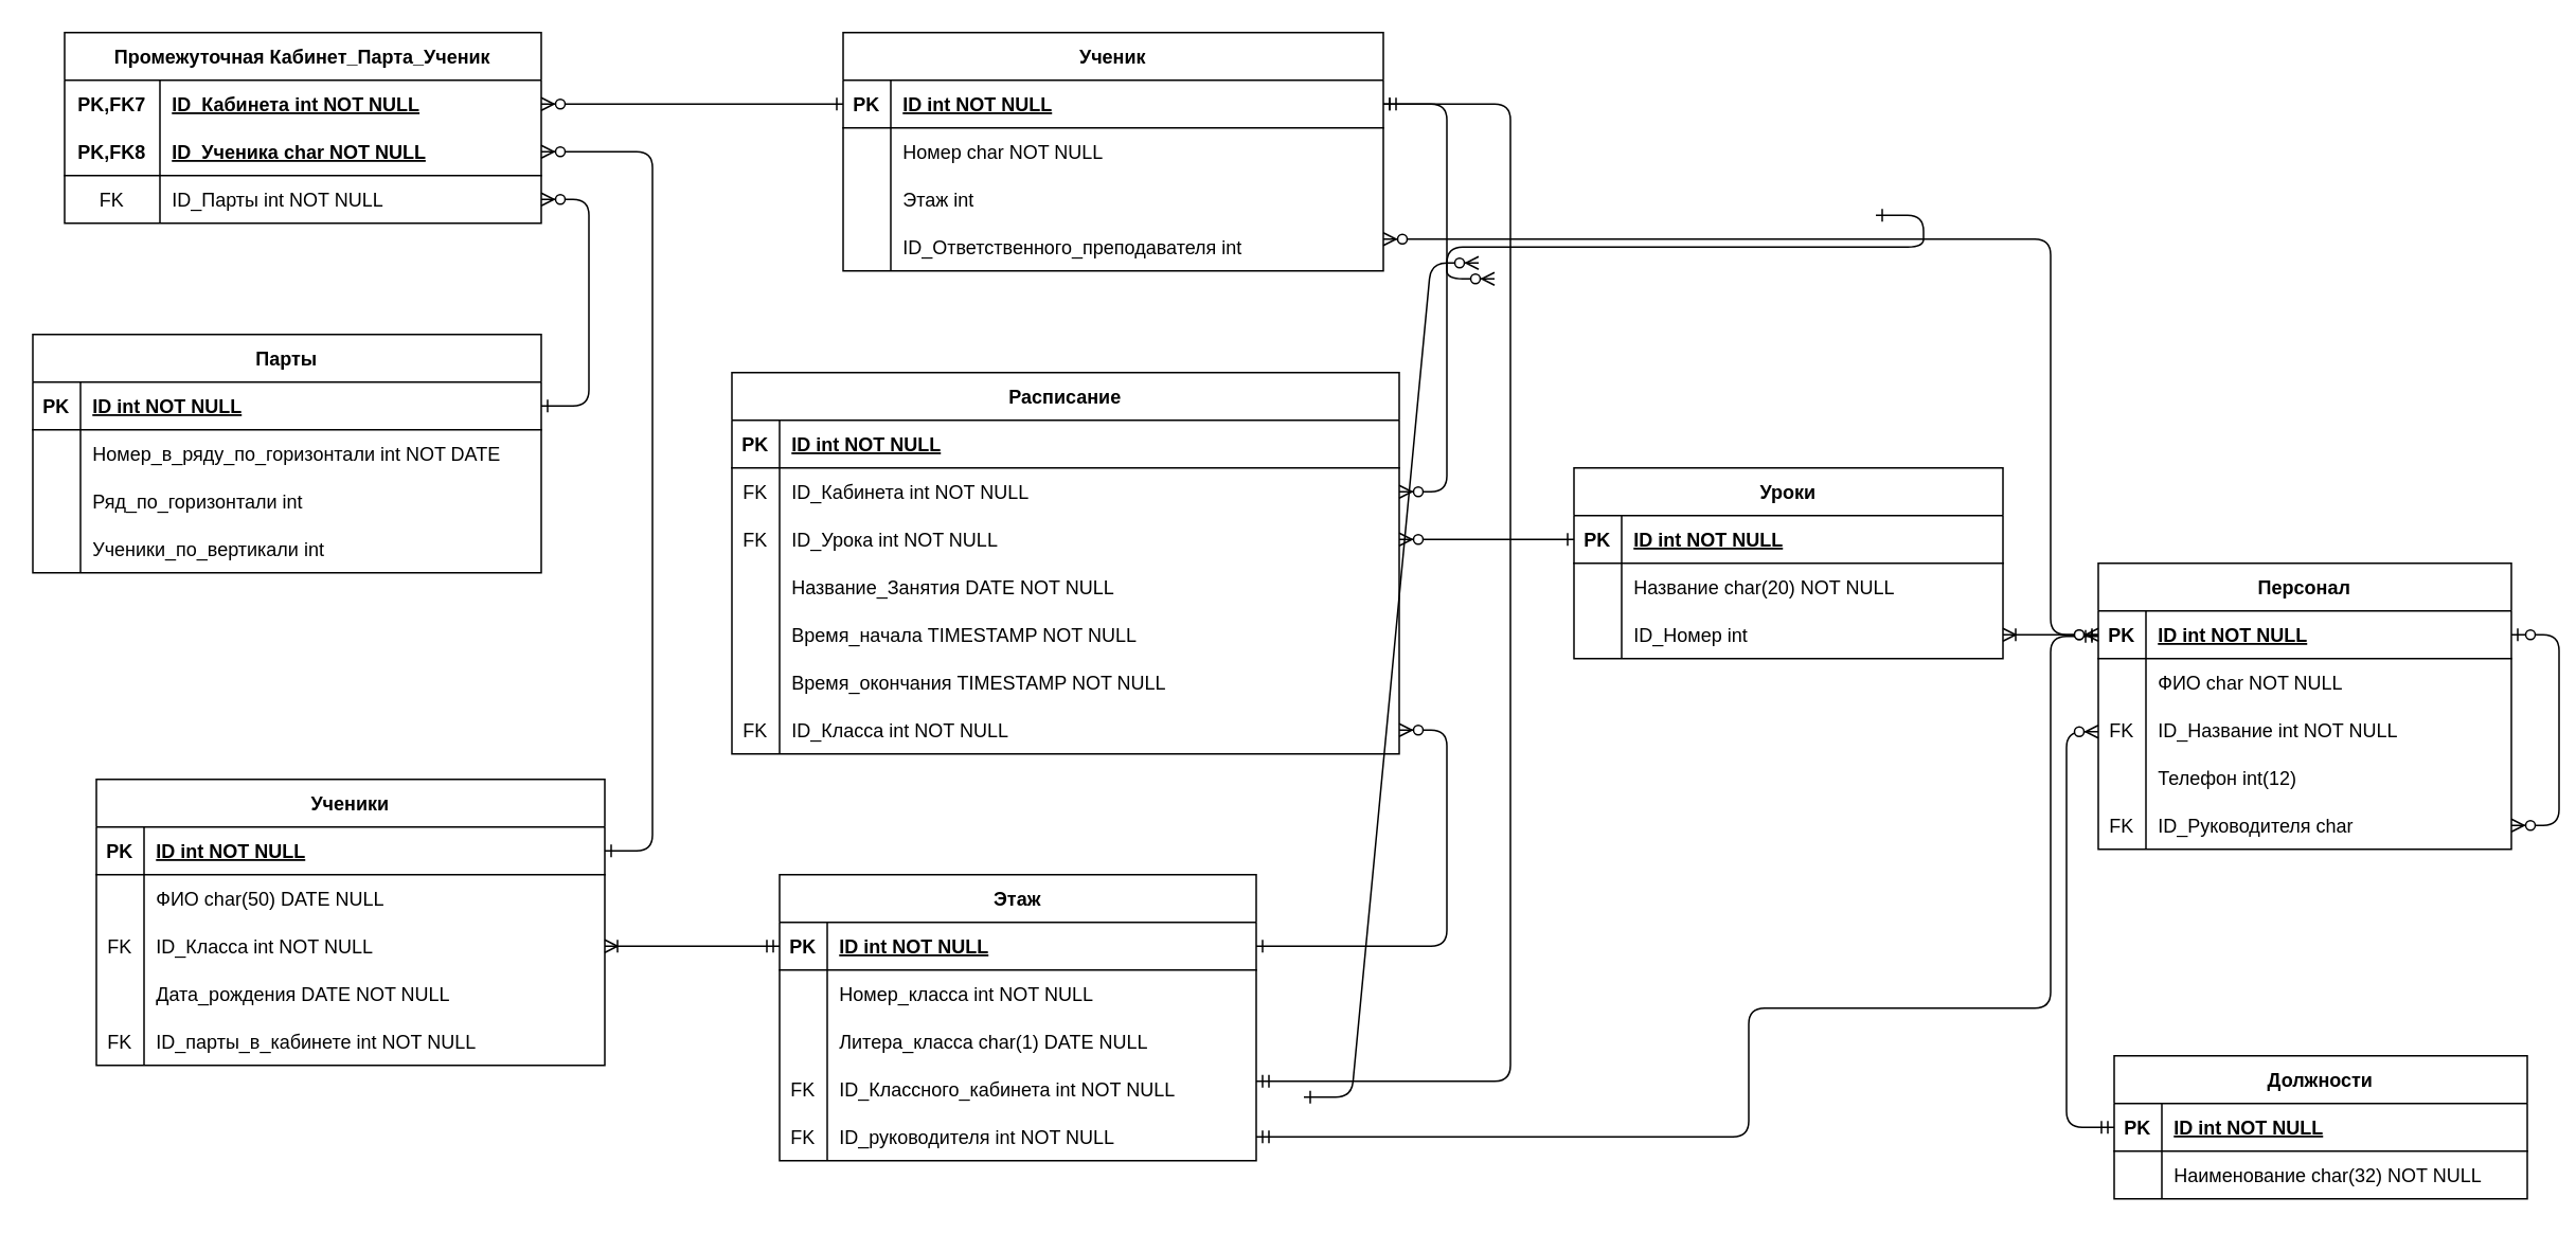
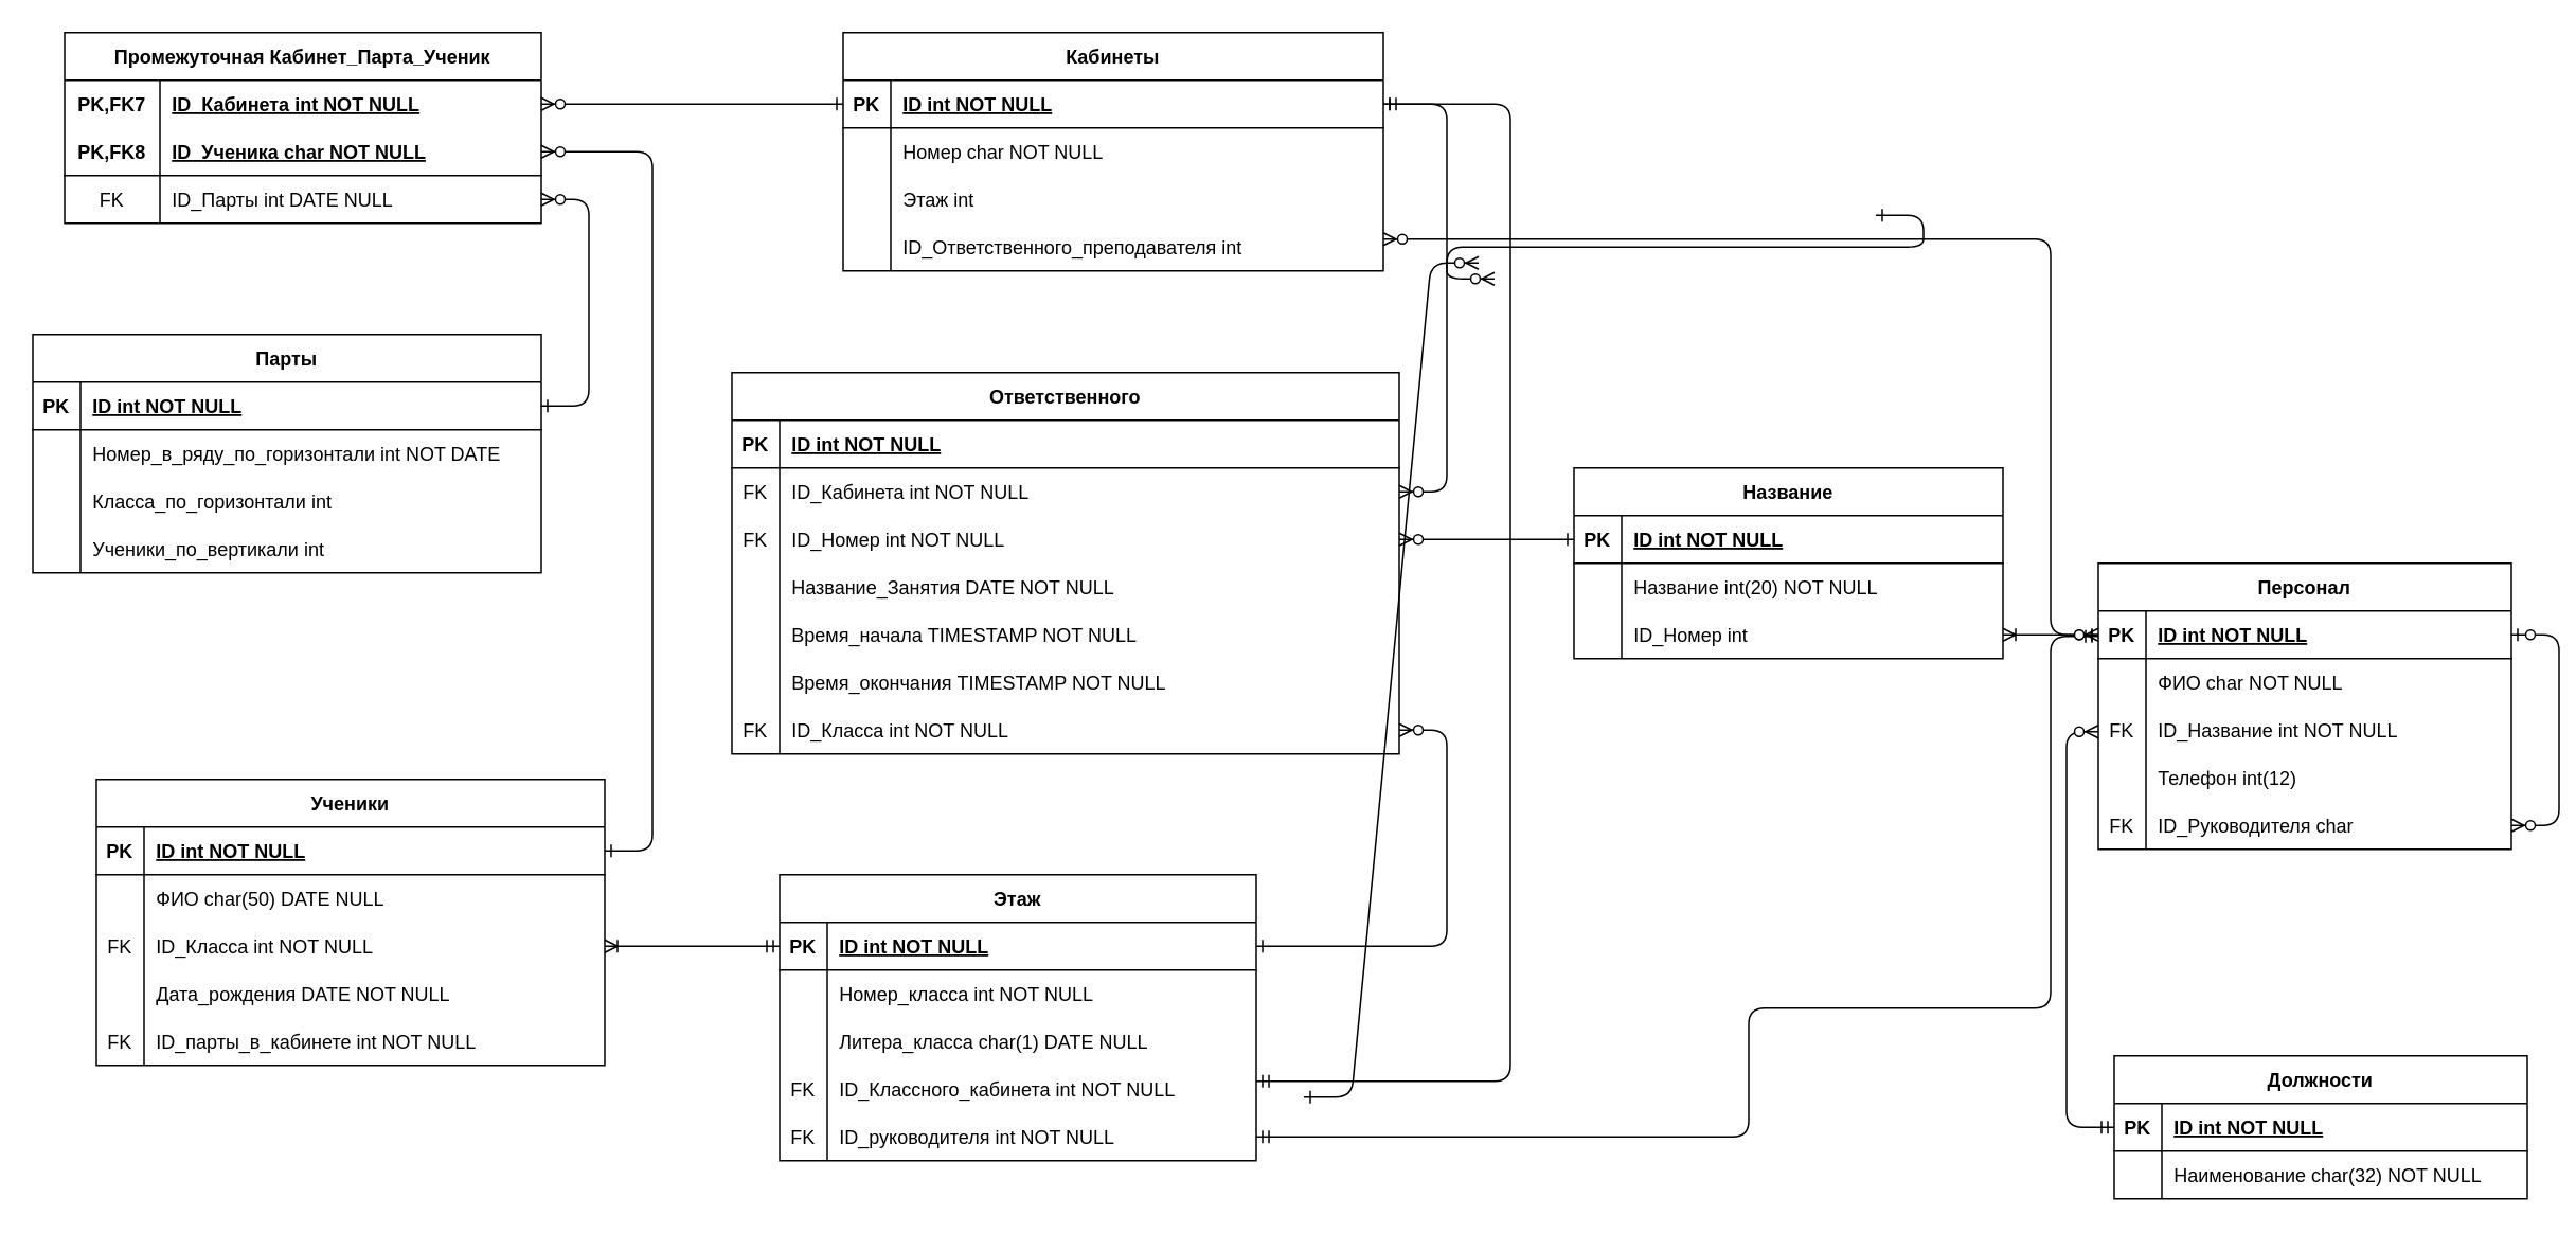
- <mxCell id="66" value="Ученик" style="shape=table;startSize=30;container=1;collapsible=1;childLayout=tableLayout;fixedRows=1;rowLines=0;fontStyle=1;align=center;resizeLast=1;" vertex="1" parent="1"><mxGeometry x="530" y="20" width="340" height="150" as="geometry" /></mxCell>
+ <mxCell id="66" value="Кабинеты" style="shape=table;startSize=30;container=1;collapsible=1;childLayout=tableLayout;fixedRows=1;rowLines=0;fontStyle=1;align=center;resizeLast=1;" vertex="1" parent="1"><mxGeometry x="530" y="20" width="340" height="150" as="geometry" /></mxCell>
- <mxCell id="111" value="ID_Парты int NOT NULL" style="shape=partialRectangle;connectable=0;fillColor=none;top=0;left=0;bottom=0;right=0;align=left;spacingLeft=6;fontStyle=0;overflow=hidden;rounded=0;shadow=0;sketch=0;" vertex="1" parent="109"><mxGeometry x="60" width="240" height="30" as="geometry"><mxRectangle width="240" height="30" as="alternateBounds" /></mxGeometry></mxCell>
+ <mxCell id="111" value="ID_Парты int DATE NULL" style="shape=partialRectangle;connectable=0;fillColor=none;top=0;left=0;bottom=0;right=0;align=left;spacingLeft=6;fontStyle=0;overflow=hidden;rounded=0;shadow=0;sketch=0;" vertex="1" parent="109"><mxGeometry x="60" width="240" height="30" as="geometry"><mxRectangle width="240" height="30" as="alternateBounds" /></mxGeometry></mxCell>
- <mxCell id="115" value="Расписание" style="shape=table;startSize=30;container=1;collapsible=1;childLayout=tableLayout;fixedRows=1;rowLines=0;fontStyle=1;align=center;resizeLast=1;rounded=0;shadow=0;sketch=0;" vertex="1" parent="1"><mxGeometry x="460" y="234" width="420" height="240" as="geometry" /></mxCell>
+ <mxCell id="115" value="Ответственного" style="shape=table;startSize=30;container=1;collapsible=1;childLayout=tableLayout;fixedRows=1;rowLines=0;fontStyle=1;align=center;resizeLast=1;rounded=0;shadow=0;sketch=0;" vertex="1" parent="1"><mxGeometry x="460" y="234" width="420" height="240" as="geometry" /></mxCell>
- <mxCell id="55" value="Уроки" style="shape=table;startSize=30;container=1;collapsible=1;childLayout=tableLayout;fixedRows=1;rowLines=0;fontStyle=1;align=center;resizeLast=1;" vertex="1" parent="1"><mxGeometry x="990" y="294" width="270" height="120" as="geometry" /></mxCell>
+ <mxCell id="55" value="Название" style="shape=table;startSize=30;container=1;collapsible=1;childLayout=tableLayout;fixedRows=1;rowLines=0;fontStyle=1;align=center;resizeLast=1;" vertex="1" parent="1"><mxGeometry x="990" y="294" width="270" height="120" as="geometry" /></mxCell>
- <mxCell id="98" value="Ряд_по_горизонтали int" style="shape=partialRectangle;connectable=0;fillColor=none;top=0;left=0;bottom=0;right=0;align=left;spacingLeft=6;overflow=hidden;" vertex="1" parent="96"><mxGeometry x="30" width="290" height="30" as="geometry"><mxRectangle width="290" height="30" as="alternateBounds" /></mxGeometry></mxCell>
+ <mxCell id="98" value="Класса_по_горизонтали int" style="shape=partialRectangle;connectable=0;fillColor=none;top=0;left=0;bottom=0;right=0;align=left;spacingLeft=6;overflow=hidden;" vertex="1" parent="96"><mxGeometry x="30" width="290" height="30" as="geometry"><mxRectangle width="290" height="30" as="alternateBounds" /></mxGeometry></mxCell>
- <mxCell id="124" value="ID_Урока int NOT NULL" style="shape=partialRectangle;connectable=0;fillColor=none;top=0;left=0;bottom=0;right=0;align=left;spacingLeft=6;overflow=hidden;rounded=0;shadow=0;sketch=0;" vertex="1" parent="122"><mxGeometry x="30" width="390" height="30" as="geometry"><mxRectangle width="390" height="30" as="alternateBounds" /></mxGeometry></mxCell>
+ <mxCell id="124" value="ID_Номер int NOT NULL" style="shape=partialRectangle;connectable=0;fillColor=none;top=0;left=0;bottom=0;right=0;align=left;spacingLeft=6;overflow=hidden;rounded=0;shadow=0;sketch=0;" vertex="1" parent="122"><mxGeometry x="30" width="390" height="30" as="geometry"><mxRectangle width="390" height="30" as="alternateBounds" /></mxGeometry></mxCell>
- <mxCell id="61" value="Название char(20) NOT NULL" style="shape=partialRectangle;connectable=0;fillColor=none;top=0;left=0;bottom=0;right=0;align=left;spacingLeft=6;overflow=hidden;" vertex="1" parent="59"><mxGeometry x="30" width="240" height="30" as="geometry"><mxRectangle width="240" height="30" as="alternateBounds" /></mxGeometry></mxCell>
+ <mxCell id="61" value="Название int(20) NOT NULL" style="shape=partialRectangle;connectable=0;fillColor=none;top=0;left=0;bottom=0;right=0;align=left;spacingLeft=6;overflow=hidden;" vertex="1" parent="59"><mxGeometry x="30" width="240" height="30" as="geometry"><mxRectangle width="240" height="30" as="alternateBounds" /></mxGeometry></mxCell>
